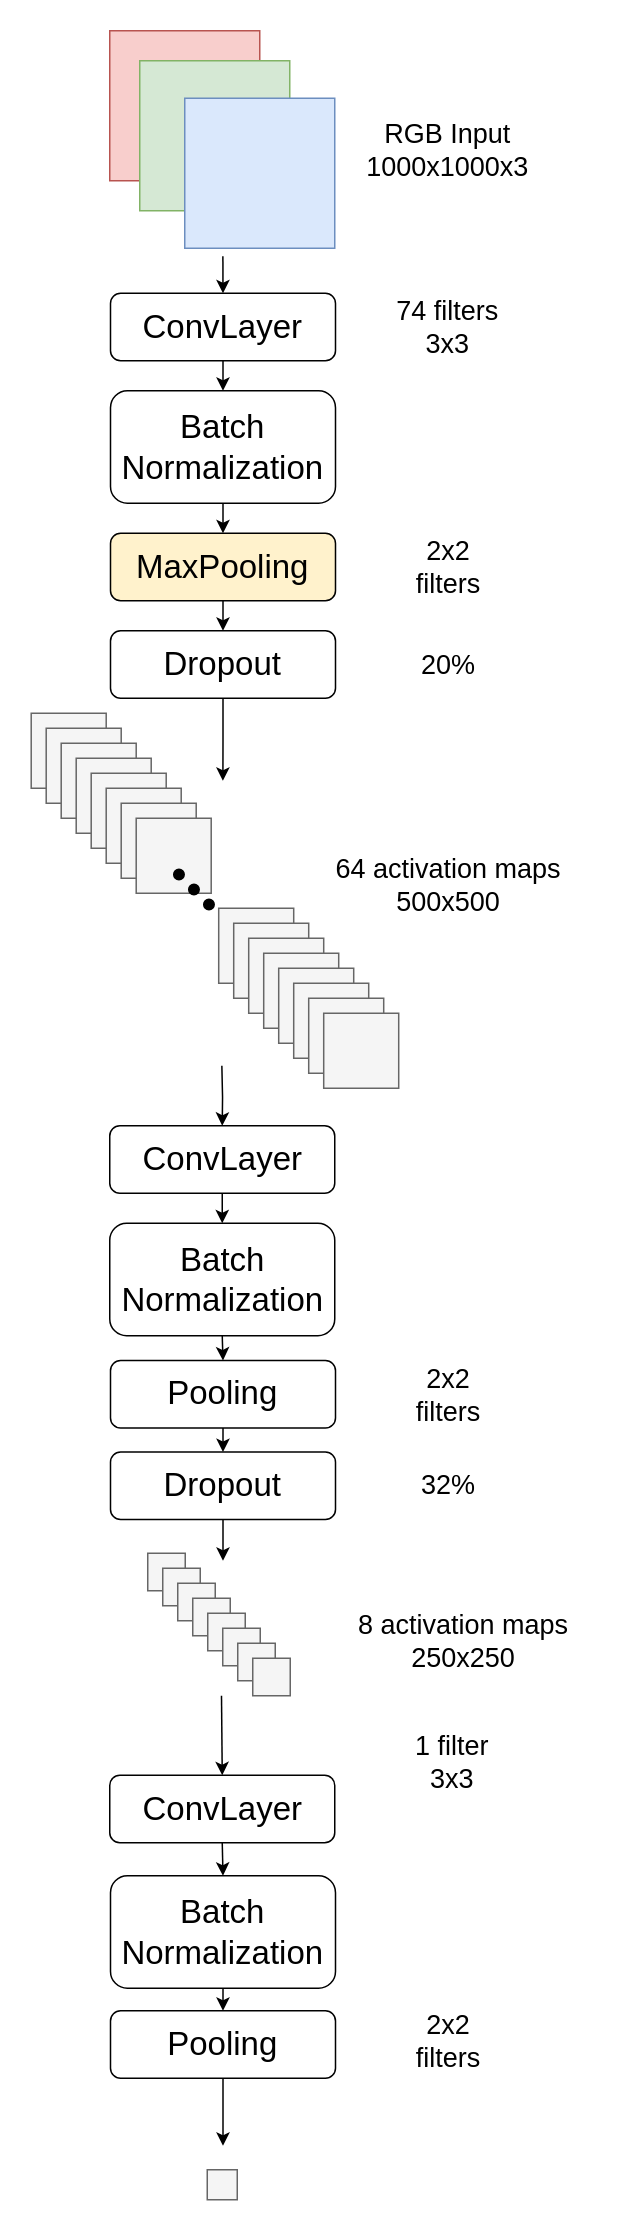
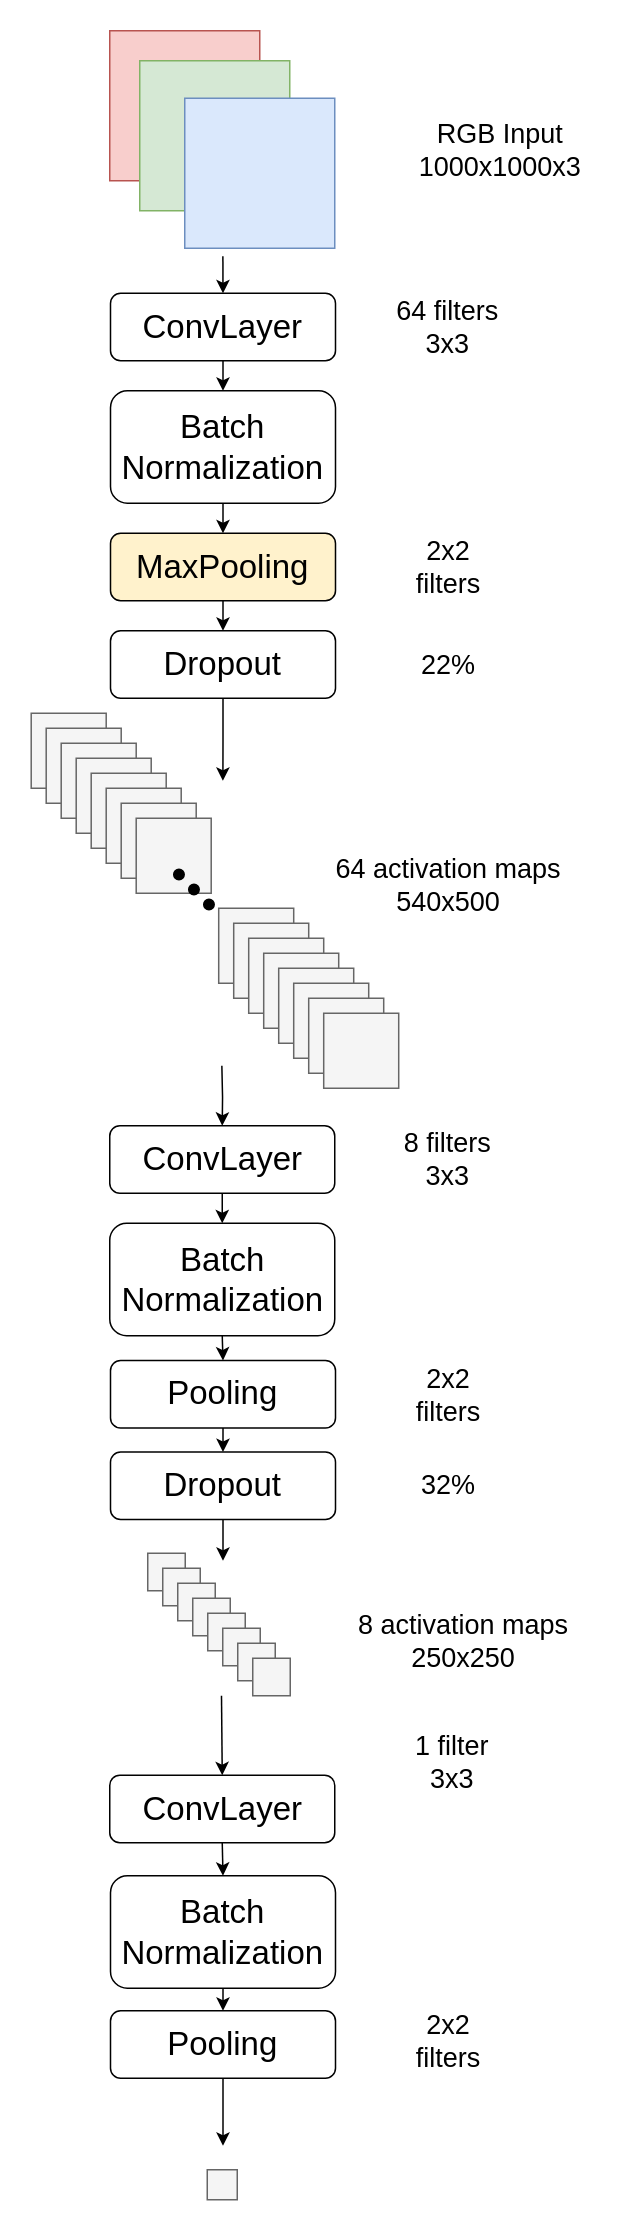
- <mxCell id="40" value="&lt;div&gt;&lt;font style=&quot;font-size: 18px&quot;&gt;RGB Input&lt;/font&gt;&lt;/div&gt;&lt;div&gt;&lt;font style=&quot;font-size: 18px&quot;&gt;1000x1000x3&lt;br&gt;&lt;/font&gt;&lt;/div&gt;" style="text;html=1;strokeColor=none;fillColor=none;align=center;verticalAlign=middle;whiteSpace=wrap;rounded=0;" vertex="1" parent="1"><mxGeometry x="245" y="90" width="106" height="20" as="geometry" /></mxCell>
+ <mxCell id="40" value="&lt;div&gt;&lt;font style=&quot;font-size: 18px&quot;&gt;RGB Input&lt;/font&gt;&lt;/div&gt;&lt;div&gt;&lt;font style=&quot;font-size: 18px&quot;&gt;1000x1000x3&lt;br&gt;&lt;/font&gt;&lt;/div&gt;" style="text;html=1;strokeColor=none;fillColor=none;align=center;verticalAlign=middle;whiteSpace=wrap;rounded=0;" vertex="1" parent="1"><mxGeometry x="280" y="90" width="106" height="20" as="geometry" /></mxCell>
- <mxCell id="38" value="&lt;div&gt;&lt;font style=&quot;font-size: 18px&quot;&gt;74 filters&lt;/font&gt;&lt;/div&gt;&lt;div&gt;&lt;font style=&quot;font-size: 18px&quot;&gt;3x3&lt;br&gt;&lt;/font&gt;&lt;/div&gt;" style="text;html=1;strokeColor=none;fillColor=none;align=center;verticalAlign=middle;whiteSpace=wrap;rounded=0;" vertex="1" parent="1"><mxGeometry x="261" y="207.5" width="74" height="20" as="geometry" /></mxCell>
+ <mxCell id="38" value="&lt;div&gt;&lt;font style=&quot;font-size: 18px&quot;&gt;64 filters&lt;/font&gt;&lt;/div&gt;&lt;div&gt;&lt;font style=&quot;font-size: 18px&quot;&gt;3x3&lt;br&gt;&lt;/font&gt;&lt;/div&gt;" style="text;html=1;strokeColor=none;fillColor=none;align=center;verticalAlign=middle;whiteSpace=wrap;rounded=0;" vertex="1" parent="1"><mxGeometry x="261" y="207.5" width="74" height="20" as="geometry" /></mxCell>
- <mxCell id="81" value="&lt;font style=&quot;font-size: 18px&quot;&gt;20%&lt;br&gt;&lt;/font&gt;" style="text;html=1;strokeColor=none;fillColor=none;align=center;verticalAlign=middle;whiteSpace=wrap;rounded=0;" vertex="1" parent="1"><mxGeometry x="258.5" y="437.5" width="79" height="10" as="geometry" /></mxCell>
+ <mxCell id="81" value="&lt;font style=&quot;font-size: 18px&quot;&gt;22%&lt;br&gt;&lt;/font&gt;" style="text;html=1;strokeColor=none;fillColor=none;align=center;verticalAlign=middle;whiteSpace=wrap;rounded=0;" vertex="1" parent="1"><mxGeometry x="258.5" y="437.5" width="79" height="10" as="geometry" /></mxCell>
- <mxCell id="41" value="&lt;br&gt;&lt;div&gt;&lt;font style=&quot;font-size: 18px&quot;&gt;64 activation maps&lt;/font&gt;&lt;/div&gt;&lt;div&gt;&lt;font style=&quot;font-size: 18px&quot;&gt;500x500&lt;br&gt;&lt;/font&gt;&lt;/div&gt;" style="text;html=1;strokeColor=none;fillColor=none;align=center;verticalAlign=middle;whiteSpace=wrap;rounded=0;" vertex="1" parent="1"><mxGeometry x="207.5" y="572.5" width="181" height="20" as="geometry" /></mxCell>
+ <mxCell id="41" value="&lt;br&gt;&lt;div&gt;&lt;font style=&quot;font-size: 18px&quot;&gt;64 activation maps&lt;/font&gt;&lt;/div&gt;&lt;div&gt;&lt;font style=&quot;font-size: 18px&quot;&gt;540x500&lt;br&gt;&lt;/font&gt;&lt;/div&gt;" style="text;html=1;strokeColor=none;fillColor=none;align=center;verticalAlign=middle;whiteSpace=wrap;rounded=0;" vertex="1" parent="1"><mxGeometry x="207.5" y="572.5" width="181" height="20" as="geometry" /></mxCell>
+ <mxCell id="42" value="&lt;div&gt;&lt;font style=&quot;font-size: 18px&quot;&gt;8 filters&lt;/font&gt;&lt;/div&gt;&lt;div&gt;&lt;font style=&quot;font-size: 18px&quot;&gt;3x3&lt;br&gt;&lt;/font&gt;&lt;/div&gt;" style="text;html=1;strokeColor=none;fillColor=none;align=center;verticalAlign=middle;whiteSpace=wrap;rounded=0;" vertex="1" parent="1"><mxGeometry x="261" y="762.5" width="74" height="20" as="geometry" /></mxCell>
